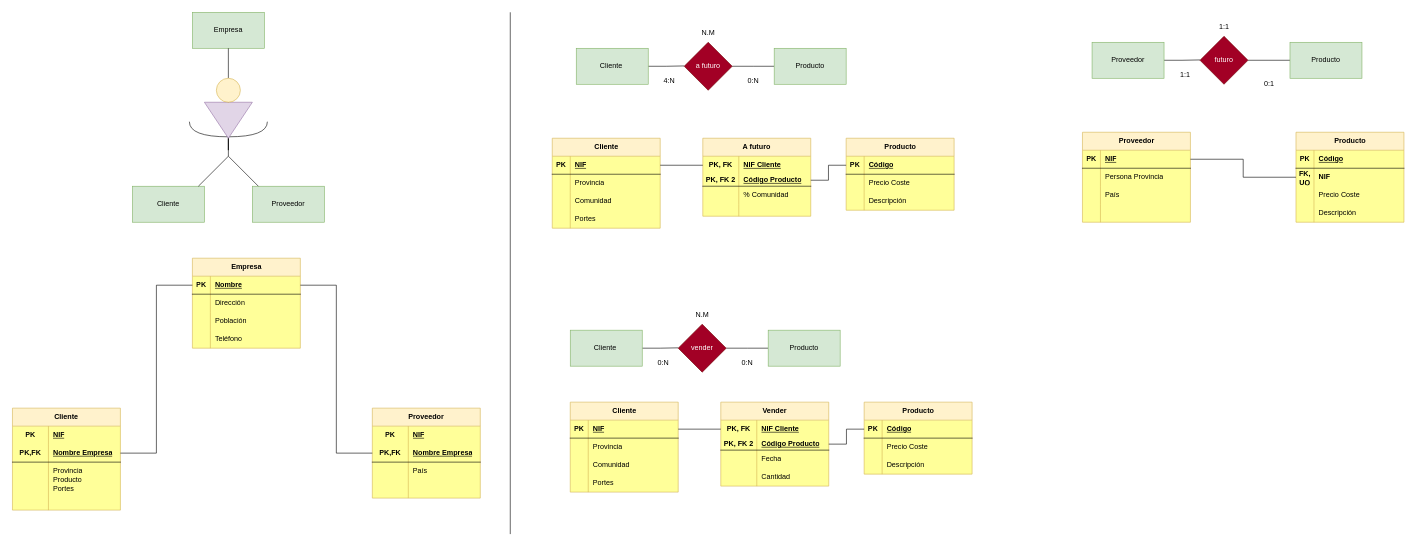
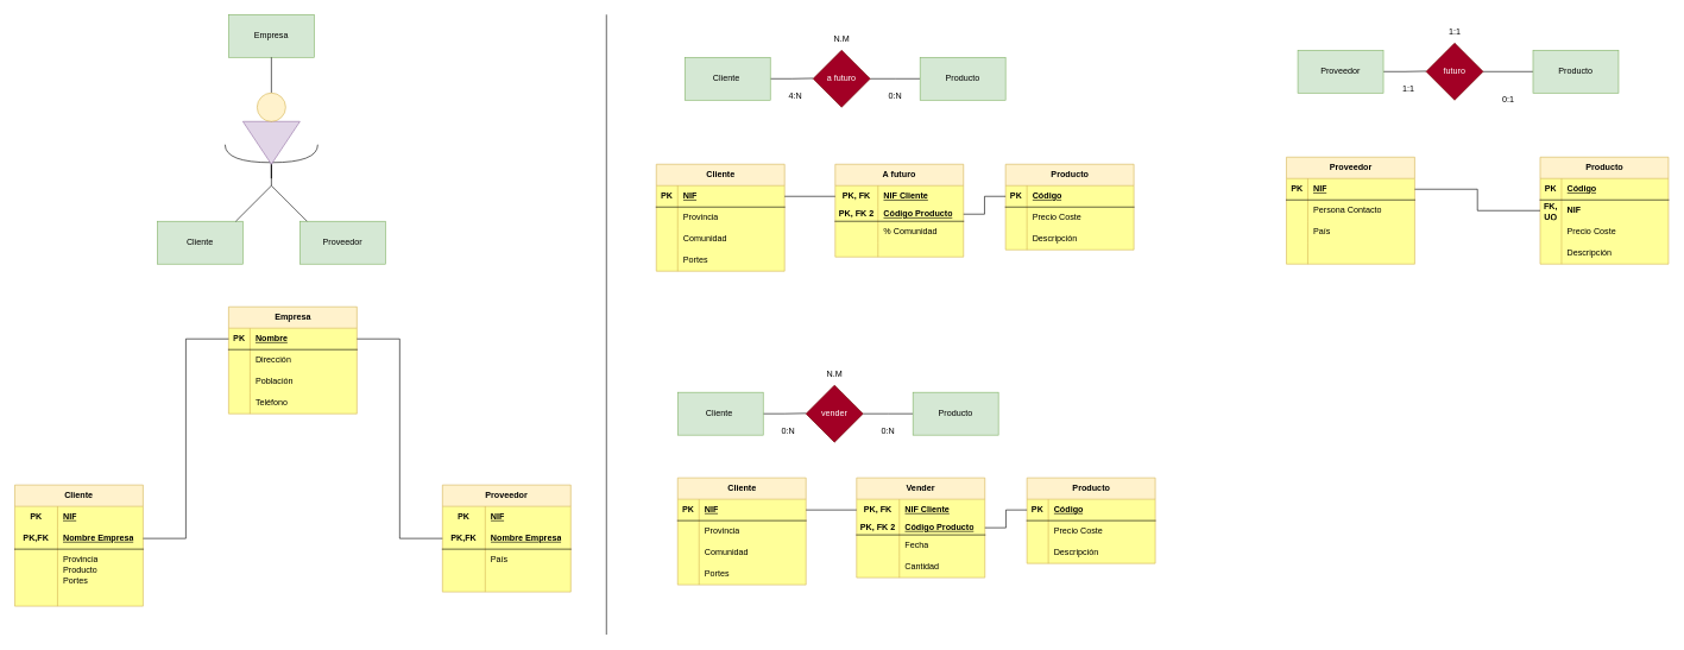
- <mxCell id="163" value="Persona Provincia" style="shape=partialRectangle;connectable=0;fillColor=none;top=0;left=0;bottom=0;right=0;align=left;spacingLeft=6;overflow=hidden;whiteSpace=wrap;html=1;swimlaneFillColor=#FFFF99;" parent="161" vertex="1"><mxGeometry x="30" width="150" height="30" as="geometry"><mxRectangle width="150" height="30" as="alternateBounds" /></mxGeometry></mxCell>
+ <mxCell id="163" value="Persona Contacto" style="shape=partialRectangle;connectable=0;fillColor=none;top=0;left=0;bottom=0;right=0;align=left;spacingLeft=6;overflow=hidden;whiteSpace=wrap;html=1;swimlaneFillColor=#FFFF99;" parent="161" vertex="1"><mxGeometry x="30" width="150" height="30" as="geometry"><mxRectangle width="150" height="30" as="alternateBounds" /></mxGeometry></mxCell>
